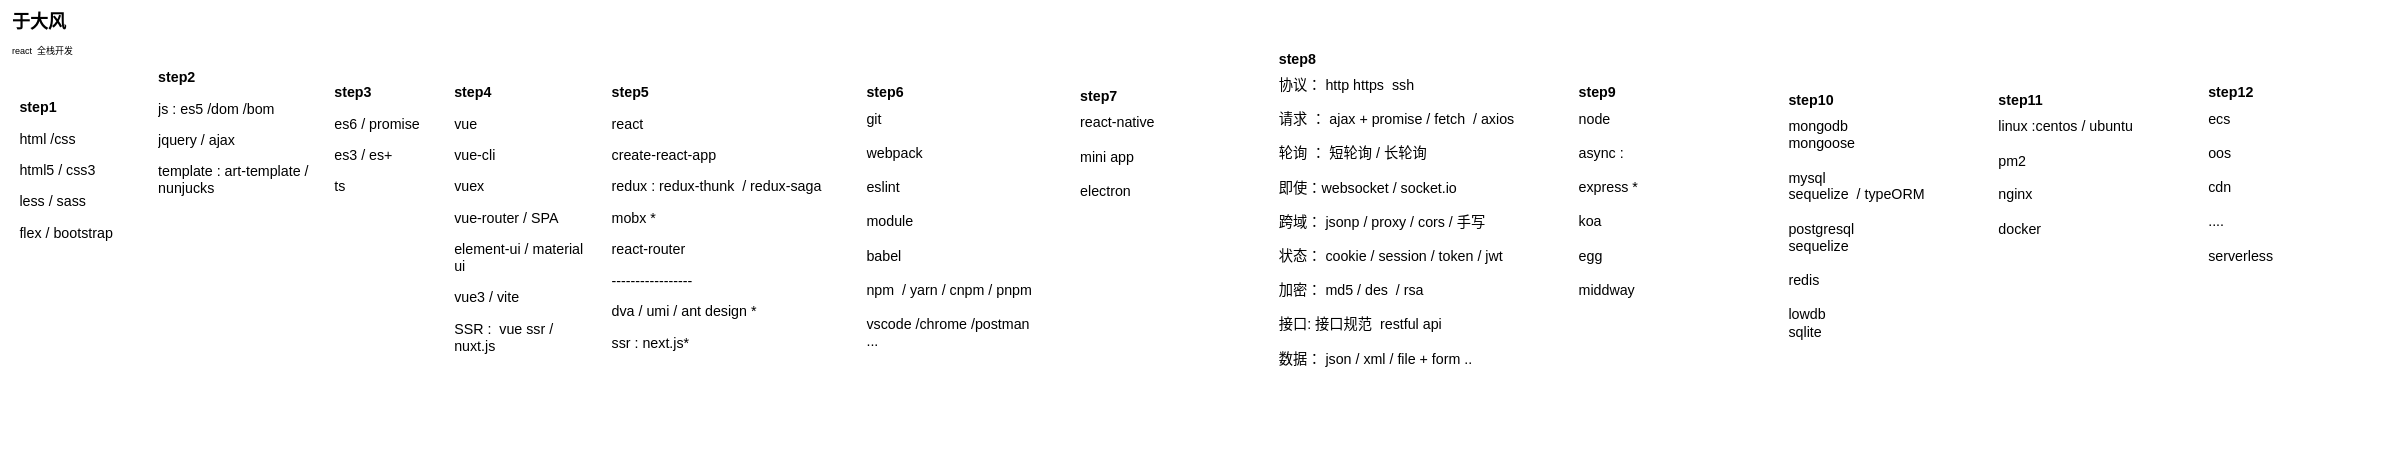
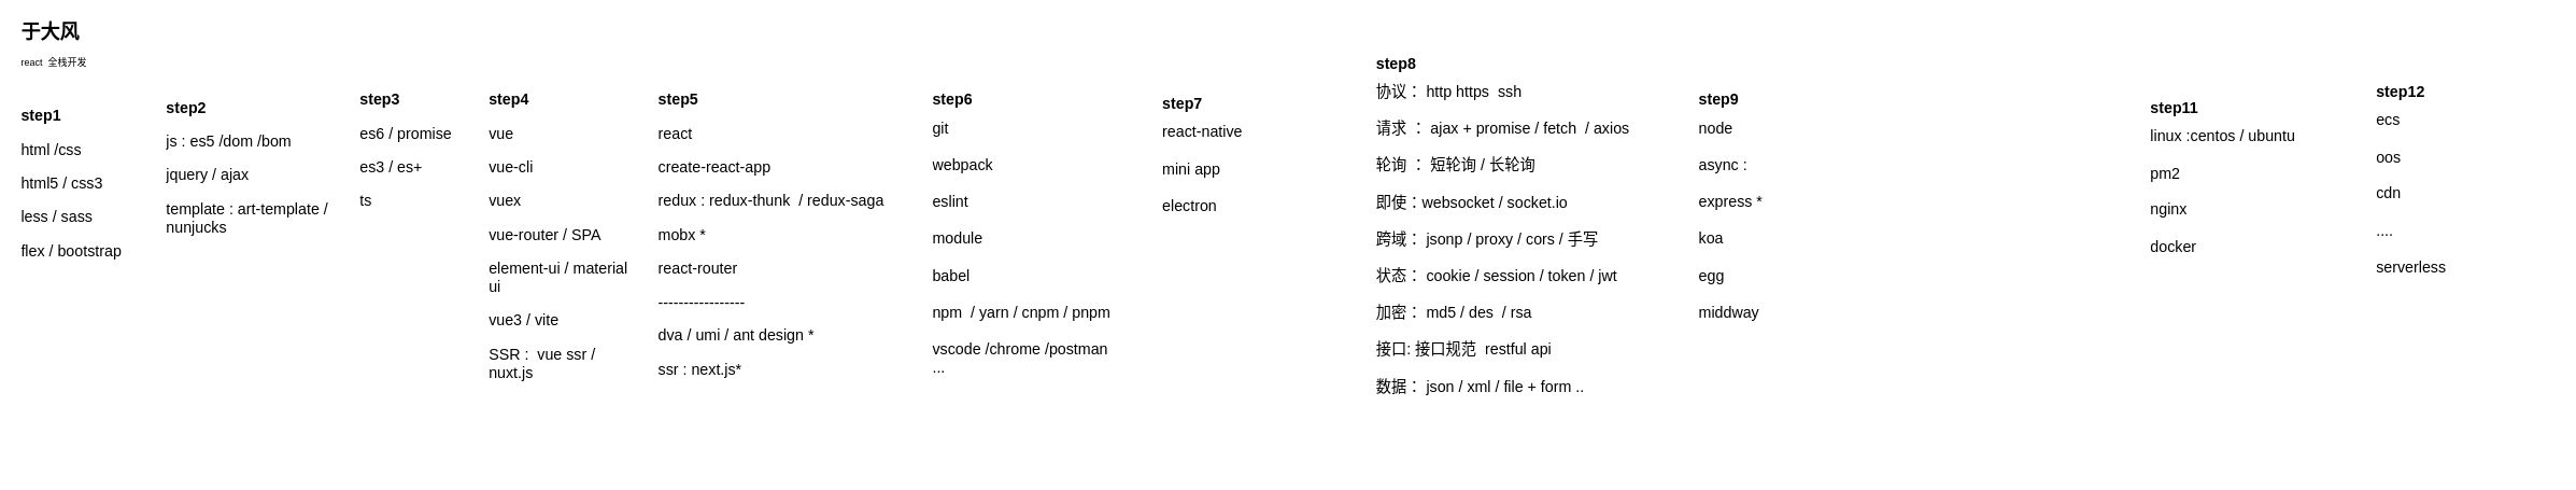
- <mxCell id="2" value="&lt;h1&gt;于大风&lt;/h1&gt;&lt;p&gt;react&amp;nbsp; 全栈开发&lt;/p&gt;" style="text;html=1;strokeColor=none;fillColor=none;spacing=5;spacingTop=-20;whiteSpace=wrap;overflow=hidden;rounded=0;" parent="1" vertex="1"><mxGeometry x="10" y="10" width="100" height="90" as="geometry" /></mxCell>
+ <mxCell id="2" value="&lt;h1&gt;于大风&lt;/h1&gt;&lt;p&gt;react&amp;nbsp; 全栈开发&lt;/p&gt;" style="text;html=1;strokeColor=none;fillColor=none;spacing=5;spacingTop=-20;whiteSpace=wrap;overflow=hidden;rounded=0;" parent="1" vertex="1"><mxGeometry x="20" y="20" width="100" height="90" as="geometry" /></mxCell>
- <mxCell id="4" value="&lt;h1 style=&quot;font-size: 19px&quot;&gt;&lt;font style=&quot;font-size: 19px&quot;&gt;step2&lt;/font&gt;&lt;/h1&gt;&lt;p style=&quot;font-size: 19px&quot;&gt;js : es5 /dom /bom&lt;/p&gt;&lt;p style=&quot;font-size: 19px&quot;&gt;jquery / ajax&lt;/p&gt;&lt;p style=&quot;font-size: 19px&quot;&gt;template : art-template / nunjucks&lt;/p&gt;&lt;p style=&quot;font-size: 19px&quot;&gt;&lt;br&gt;&lt;/p&gt;" style="text;html=1;strokeColor=none;fillColor=none;spacing=5;spacingTop=-20;whiteSpace=wrap;overflow=hidden;rounded=0;fontSize=19;" parent="1" vertex="1"><mxGeometry x="205" y="90" width="220" height="250" as="geometry" /></mxCell>
+ <mxCell id="4" value="&lt;h1 style=&quot;font-size: 19px&quot;&gt;&lt;font style=&quot;font-size: 19px&quot;&gt;step2&lt;/font&gt;&lt;/h1&gt;&lt;p style=&quot;font-size: 19px&quot;&gt;js : es5 /dom /bom&lt;/p&gt;&lt;p style=&quot;font-size: 19px&quot;&gt;jquery / ajax&lt;/p&gt;&lt;p style=&quot;font-size: 19px&quot;&gt;template : art-template / nunjucks&lt;/p&gt;&lt;p style=&quot;font-size: 19px&quot;&gt;&lt;br&gt;&lt;/p&gt;" style="text;html=1;strokeColor=none;fillColor=none;spacing=5;spacingTop=-20;whiteSpace=wrap;overflow=hidden;rounded=0;fontSize=19;" parent="1" vertex="1"><mxGeometry x="200" y="120" width="220" height="250" as="geometry" /></mxCell>
- <mxCell id="14" value="&lt;h1 style=&quot;font-size: 19px&quot;&gt;&lt;font style=&quot;font-size: 19px&quot;&gt;step12&lt;/font&gt;&lt;/h1&gt;&lt;div&gt;ecs&lt;/div&gt;&lt;div&gt;&lt;br&gt;&lt;/div&gt;&lt;div&gt;oos&lt;/div&gt;&lt;div&gt;&lt;br&gt;&lt;/div&gt;&lt;div&gt;cdn&lt;/div&gt;&lt;div&gt;&lt;br&gt;&lt;/div&gt;&lt;div&gt;....&lt;/div&gt;&lt;div&gt;&lt;br&gt;&lt;/div&gt;&lt;div&gt;serverless&lt;/div&gt;&lt;div&gt;&lt;br&gt;&lt;/div&gt;&lt;div&gt;&lt;br&gt;&lt;/div&gt;&lt;div&gt;&lt;br&gt;&lt;/div&gt;&lt;div&gt;&lt;br&gt;&lt;/div&gt;&lt;div&gt;&lt;br&gt;&lt;/div&gt;&lt;div&gt;&lt;br&gt;&lt;/div&gt;&lt;div&gt;&amp;nbsp;&lt;/div&gt;&lt;div&gt;&lt;br&gt;&lt;/div&gt;&lt;div&gt;&lt;br&gt;&lt;/div&gt;&lt;div&gt;&lt;br&gt;&lt;/div&gt;&lt;div&gt;&lt;br&gt;&lt;/div&gt;&lt;p style=&quot;font-size: 19px&quot;&gt;&lt;br&gt;&lt;/p&gt;&lt;p style=&quot;font-size: 19px&quot;&gt;&lt;br&gt;&lt;/p&gt;&lt;p style=&quot;font-size: 19px&quot;&gt;&amp;nbsp;&lt;/p&gt;&lt;p style=&quot;font-size: 19px&quot;&gt;&lt;br&gt;&lt;/p&gt;" style="text;html=1;strokeColor=none;fillColor=none;spacing=5;spacingTop=-20;whiteSpace=wrap;overflow=hidden;rounded=0;fontSize=19;" parent="1" vertex="1"><mxGeometry x="2940" y="110" width="230" height="370" as="geometry" /></mxCell>
+ <mxCell id="14" value="&lt;h1 style=&quot;font-size: 19px&quot;&gt;&lt;font style=&quot;font-size: 19px&quot;&gt;step12&lt;/font&gt;&lt;/h1&gt;&lt;div&gt;ecs&lt;/div&gt;&lt;div&gt;&lt;br&gt;&lt;/div&gt;&lt;div&gt;oos&lt;/div&gt;&lt;div&gt;&lt;br&gt;&lt;/div&gt;&lt;div&gt;cdn&lt;/div&gt;&lt;div&gt;&lt;br&gt;&lt;/div&gt;&lt;div&gt;....&lt;/div&gt;&lt;div&gt;&lt;br&gt;&lt;/div&gt;&lt;div&gt;serverless&lt;/div&gt;&lt;div&gt;&lt;br&gt;&lt;/div&gt;&lt;div&gt;&lt;br&gt;&lt;/div&gt;&lt;div&gt;&lt;br&gt;&lt;/div&gt;&lt;div&gt;&lt;br&gt;&lt;/div&gt;&lt;div&gt;&lt;br&gt;&lt;/div&gt;&lt;div&gt;&lt;br&gt;&lt;/div&gt;&lt;div&gt;&amp;nbsp;&lt;/div&gt;&lt;div&gt;&lt;br&gt;&lt;/div&gt;&lt;div&gt;&lt;br&gt;&lt;/div&gt;&lt;div&gt;&lt;br&gt;&lt;/div&gt;&lt;div&gt;&lt;br&gt;&lt;/div&gt;&lt;p style=&quot;font-size: 19px&quot;&gt;&lt;br&gt;&lt;/p&gt;&lt;p style=&quot;font-size: 19px&quot;&gt;&lt;br&gt;&lt;/p&gt;&lt;p style=&quot;font-size: 19px&quot;&gt;&amp;nbsp;&lt;/p&gt;&lt;p style=&quot;font-size: 19px&quot;&gt;&lt;br&gt;&lt;/p&gt;" style="text;html=1;strokeColor=none;fillColor=none;spacing=5;spacingTop=-20;whiteSpace=wrap;overflow=hidden;rounded=0;fontSize=19;" parent="1" vertex="1"><mxGeometry x="2940" y="100" width="230" height="370" as="geometry" /></mxCell>
- <mxCell id="12" value="&lt;h1 style=&quot;font-size: 19px&quot;&gt;&lt;font style=&quot;font-size: 19px&quot;&gt;step10&lt;/font&gt;&lt;/h1&gt;&lt;div&gt;mongodb&amp;nbsp;&lt;/div&gt;&lt;div&gt;mongoose&lt;/div&gt;&lt;div&gt;&lt;br&gt;&lt;/div&gt;&lt;div&gt;mysql&amp;nbsp;&lt;/div&gt;&lt;div&gt;sequelize&amp;nbsp; / typeORM&lt;/div&gt;&lt;div&gt;&lt;br&gt;&lt;/div&gt;&lt;div&gt;postgresql&amp;nbsp;&lt;/div&gt;&lt;div&gt;sequelize&lt;br&gt;&lt;/div&gt;&lt;div&gt;&lt;br&gt;&lt;/div&gt;&lt;div&gt;redis&amp;nbsp;&lt;/div&gt;&lt;div&gt;&lt;br&gt;&lt;/div&gt;&lt;div&gt;lowdb&amp;nbsp;&lt;/div&gt;&lt;div&gt;sqlite&amp;nbsp;&lt;/div&gt;&lt;div&gt;&lt;br&gt;&lt;/div&gt;&lt;div&gt;&lt;br&gt;&lt;/div&gt;&lt;div&gt;&lt;br&gt;&lt;/div&gt;&lt;div&gt;&lt;br&gt;&lt;/div&gt;&lt;div&gt;&lt;br&gt;&lt;/div&gt;&lt;div&gt;&lt;br&gt;&lt;/div&gt;&lt;div&gt;&amp;nbsp;&lt;/div&gt;&lt;div&gt;&lt;br&gt;&lt;/div&gt;&lt;div&gt;&lt;br&gt;&lt;/div&gt;&lt;div&gt;&lt;br&gt;&lt;/div&gt;&lt;div&gt;&lt;br&gt;&lt;/div&gt;&lt;p style=&quot;font-size: 19px&quot;&gt;&lt;br&gt;&lt;/p&gt;&lt;p style=&quot;font-size: 19px&quot;&gt;&lt;br&gt;&lt;/p&gt;&lt;p style=&quot;font-size: 19px&quot;&gt;&amp;nbsp;&lt;/p&gt;&lt;p style=&quot;font-size: 19px&quot;&gt;&lt;br&gt;&lt;/p&gt;" style="text;html=1;strokeColor=none;fillColor=none;spacing=5;spacingTop=-20;whiteSpace=wrap;overflow=hidden;rounded=0;fontSize=19;" parent="1" vertex="1"><mxGeometry x="2380" y="120" width="230" height="370" as="geometry" /></mxCell>
